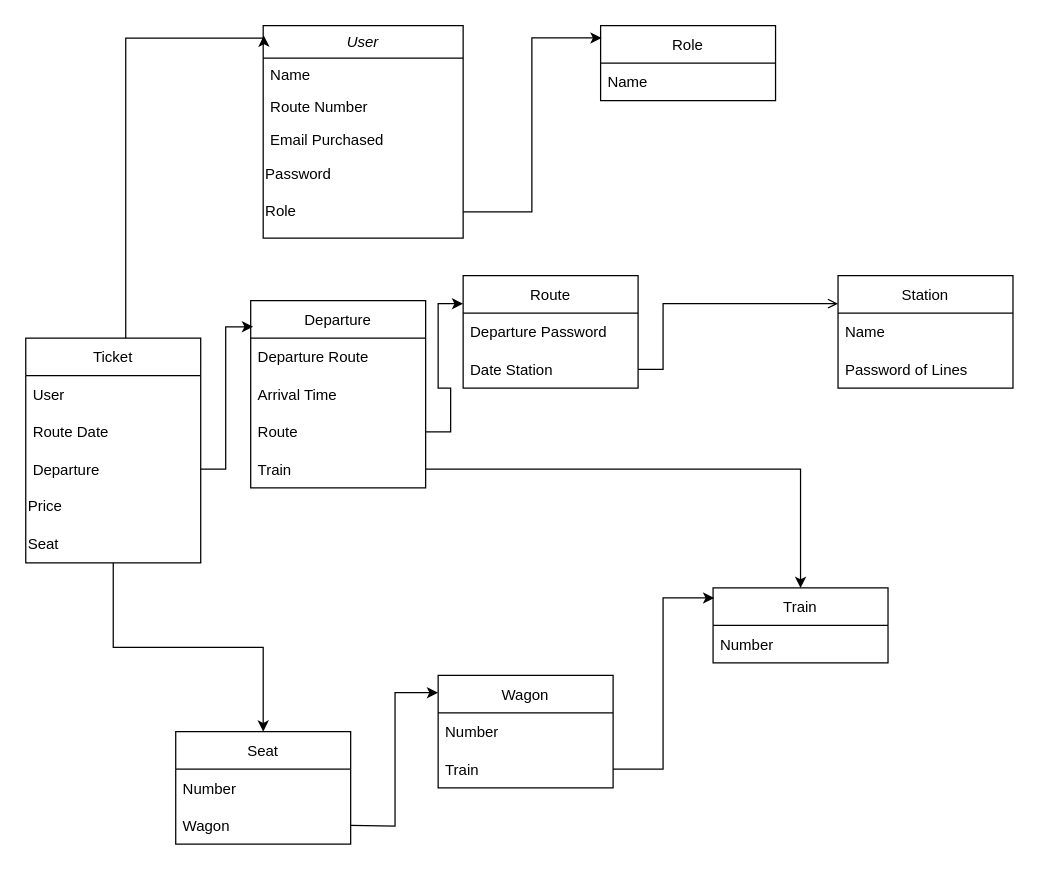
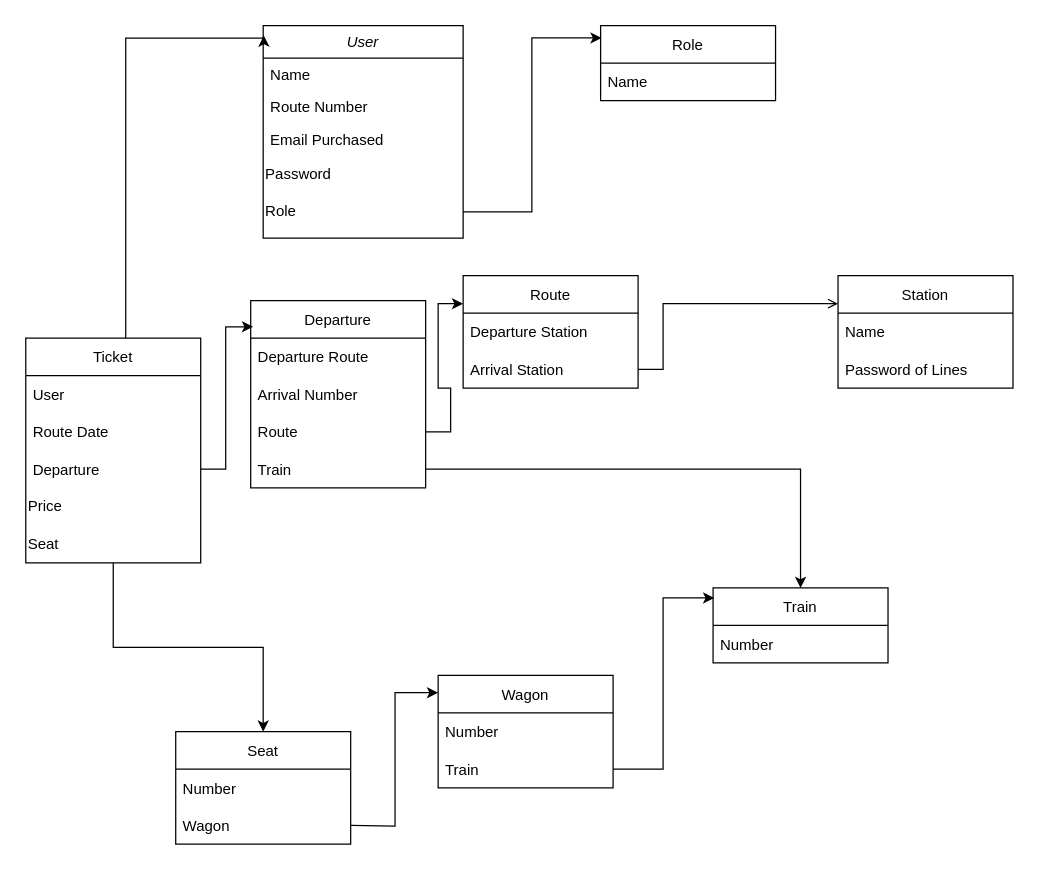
- <mxCell id="19" value="Departure Password" style="text;strokeColor=none;fillColor=none;align=left;verticalAlign=middle;spacingLeft=4;spacingRight=4;overflow=hidden;points=[[0,0.5],[1,0.5]];portConstraint=eastwest;rotatable=0;" parent="18" vertex="1"><mxGeometry y="30" width="140" height="30" as="geometry" /></mxCell>
+ <mxCell id="19" value="Departure Station" style="text;strokeColor=none;fillColor=none;align=left;verticalAlign=middle;spacingLeft=4;spacingRight=4;overflow=hidden;points=[[0,0.5],[1,0.5]];portConstraint=eastwest;rotatable=0;" parent="18" vertex="1"><mxGeometry y="30" width="140" height="30" as="geometry" /></mxCell>
- <mxCell id="20" value="Date Station" style="text;strokeColor=none;fillColor=none;align=left;verticalAlign=middle;spacingLeft=4;spacingRight=4;overflow=hidden;points=[[0,0.5],[1,0.5]];portConstraint=eastwest;rotatable=0;" parent="18" vertex="1"><mxGeometry y="60" width="140" height="30" as="geometry" /></mxCell>
+ <mxCell id="20" value="Arrival Station" style="text;strokeColor=none;fillColor=none;align=left;verticalAlign=middle;spacingLeft=4;spacingRight=4;overflow=hidden;points=[[0,0.5],[1,0.5]];portConstraint=eastwest;rotatable=0;" parent="18" vertex="1"><mxGeometry y="60" width="140" height="30" as="geometry" /></mxCell>
- <mxCell id="37" value="Arrival Time" style="text;strokeColor=none;fillColor=none;align=left;verticalAlign=middle;spacingLeft=4;spacingRight=4;overflow=hidden;points=[[0,0.5],[1,0.5]];portConstraint=eastwest;rotatable=0;" vertex="1" parent="35"><mxGeometry y="60" width="140" height="30" as="geometry" /></mxCell>
+ <mxCell id="37" value="Arrival Number" style="text;strokeColor=none;fillColor=none;align=left;verticalAlign=middle;spacingLeft=4;spacingRight=4;overflow=hidden;points=[[0,0.5],[1,0.5]];portConstraint=eastwest;rotatable=0;" vertex="1" parent="35"><mxGeometry y="60" width="140" height="30" as="geometry" /></mxCell>
